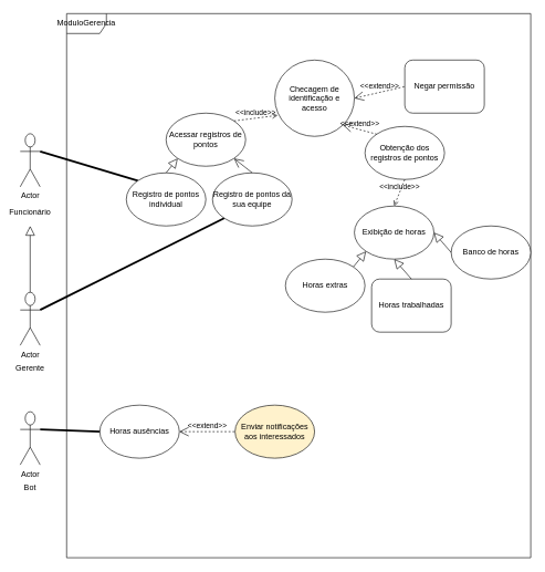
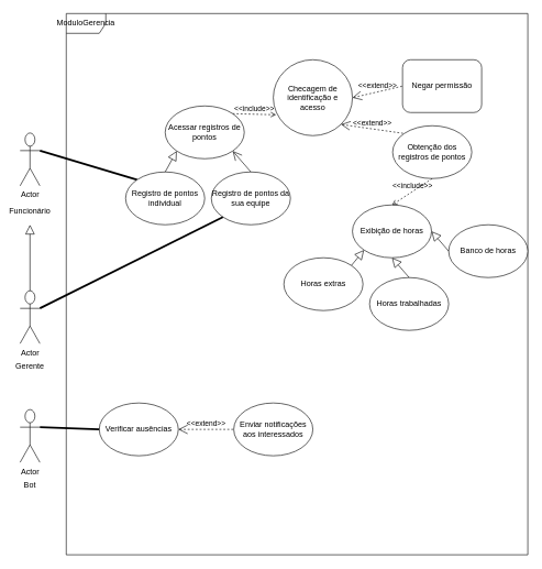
- <mxCell id="8" value="Acessar registros de pontos" style="ellipse;whiteSpace=wrap;html=1;" parent="1" vertex="1"><mxGeometry x="250" y="170" width="120" height="80" as="geometry" /></mxCell>
+ <mxCell id="8" value="Acessar registros de pontos" style="ellipse;whiteSpace=wrap;html=1;" parent="1" vertex="1"><mxGeometry x="250" y="160" width="120" height="80" as="geometry" /></mxCell>
- <mxCell id="16" value="Obtenção dos registros de pontos" style="ellipse;whiteSpace=wrap;html=1;" parent="1" vertex="1"><mxGeometry x="550" y="190" width="120" height="80" as="geometry" /></mxCell>
+ <mxCell id="16" value="Obtenção dos registros de pontos" style="ellipse;whiteSpace=wrap;html=1;" parent="1" vertex="1"><mxGeometry x="595" y="190" width="120" height="80" as="geometry" /></mxCell>
- <mxCell id="22" value="Horas trabalhadas" style="whiteSpace=wrap;html=1;rounded=1;" parent="1" vertex="1"><mxGeometry x="560" y="420" width="120" height="80" as="geometry" /></mxCell>
+ <mxCell id="22" value="Horas trabalhadas" style="ellipse;whiteSpace=wrap;html=1;" parent="1" vertex="1"><mxGeometry x="560" y="420" width="120" height="80" as="geometry" /></mxCell>
- <mxCell id="30" value="Horas ausências" style="ellipse;whiteSpace=wrap;html=1;" parent="1" vertex="1"><mxGeometry x="150" y="610" width="120" height="80" as="geometry" /></mxCell>
+ <mxCell id="30" value="Verificar ausências" style="ellipse;whiteSpace=wrap;html=1;" parent="1" vertex="1"><mxGeometry x="150" y="610" width="120" height="80" as="geometry" /></mxCell>
- <mxCell id="31" value="Enviar notificações aos interessados" style="ellipse;whiteSpace=wrap;html=1;fillColor=#fff2cc;" parent="1" vertex="1"><mxGeometry x="354" y="610" width="120" height="80" as="geometry" /></mxCell>
+ <mxCell id="31" value="Enviar notificações aos interessados" style="ellipse;whiteSpace=wrap;html=1;" parent="1" vertex="1"><mxGeometry x="354" y="610" width="120" height="80" as="geometry" /></mxCell>
